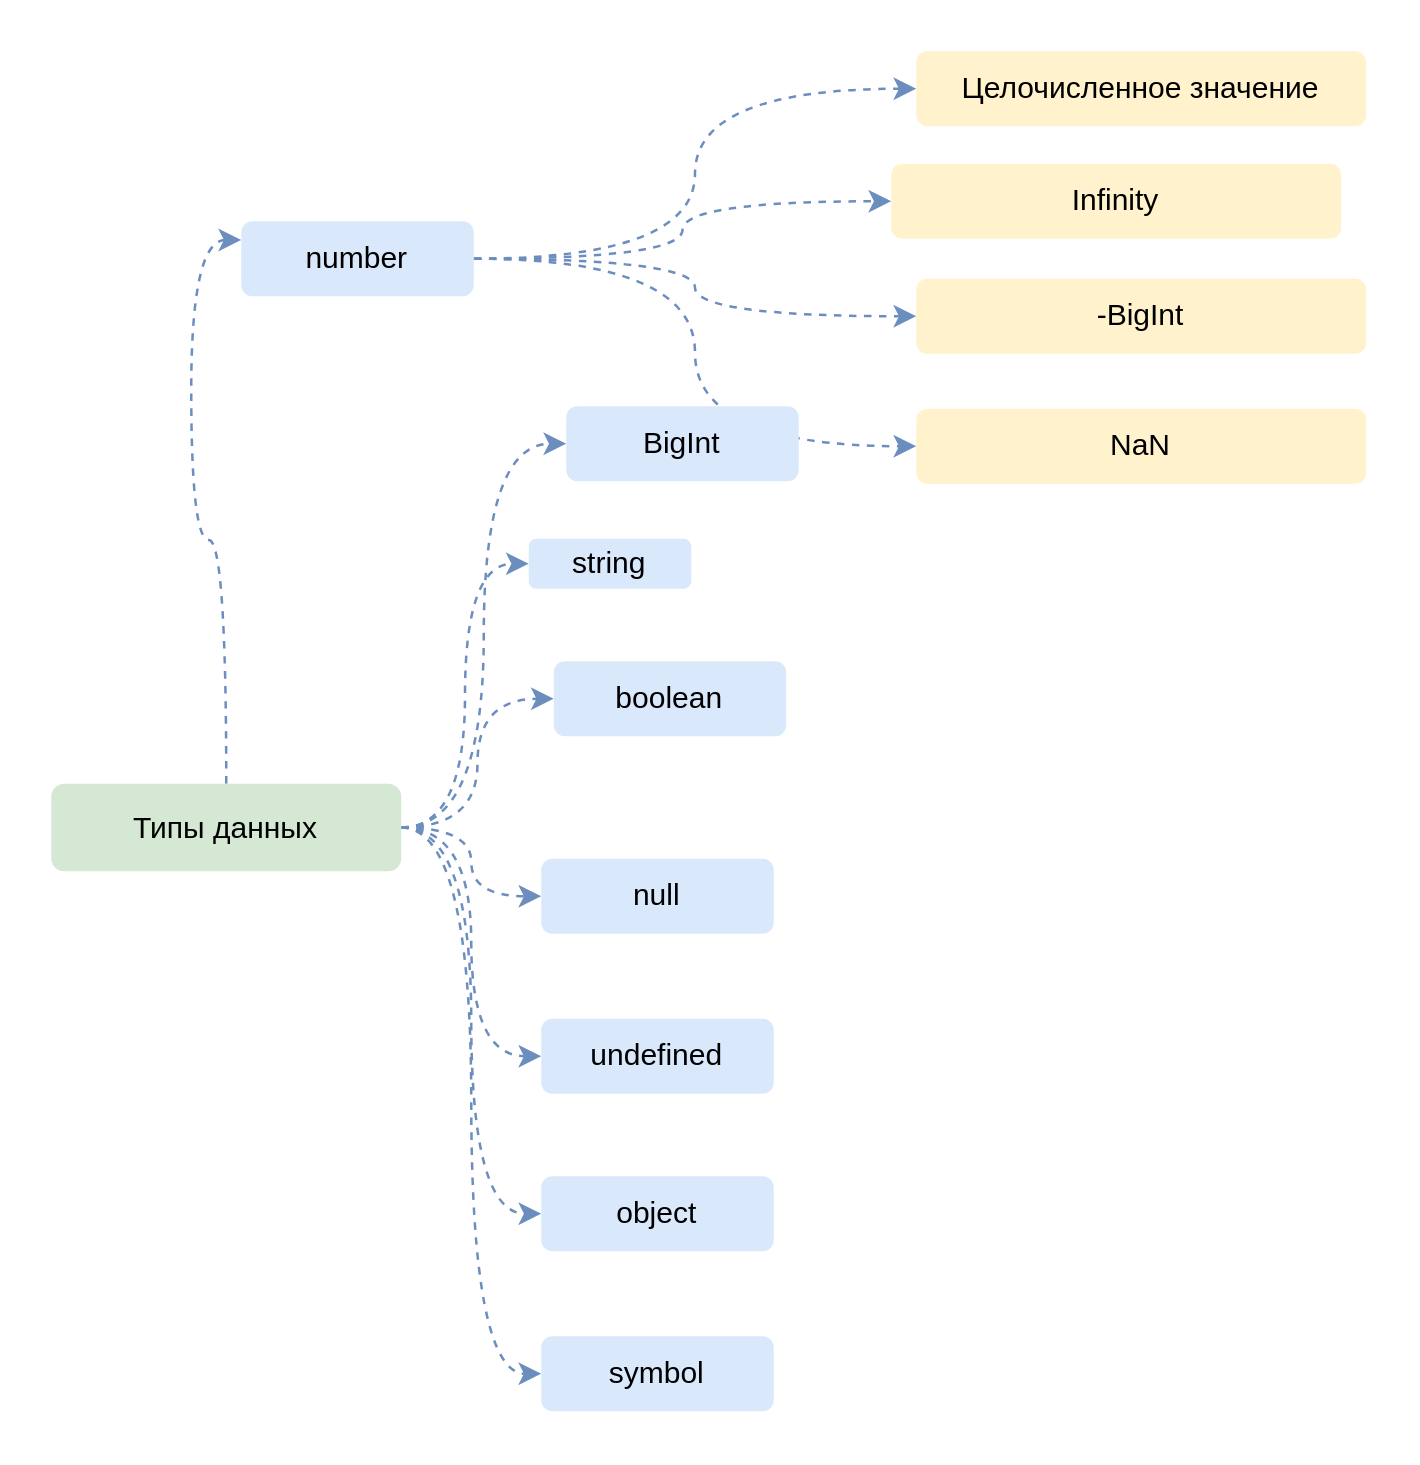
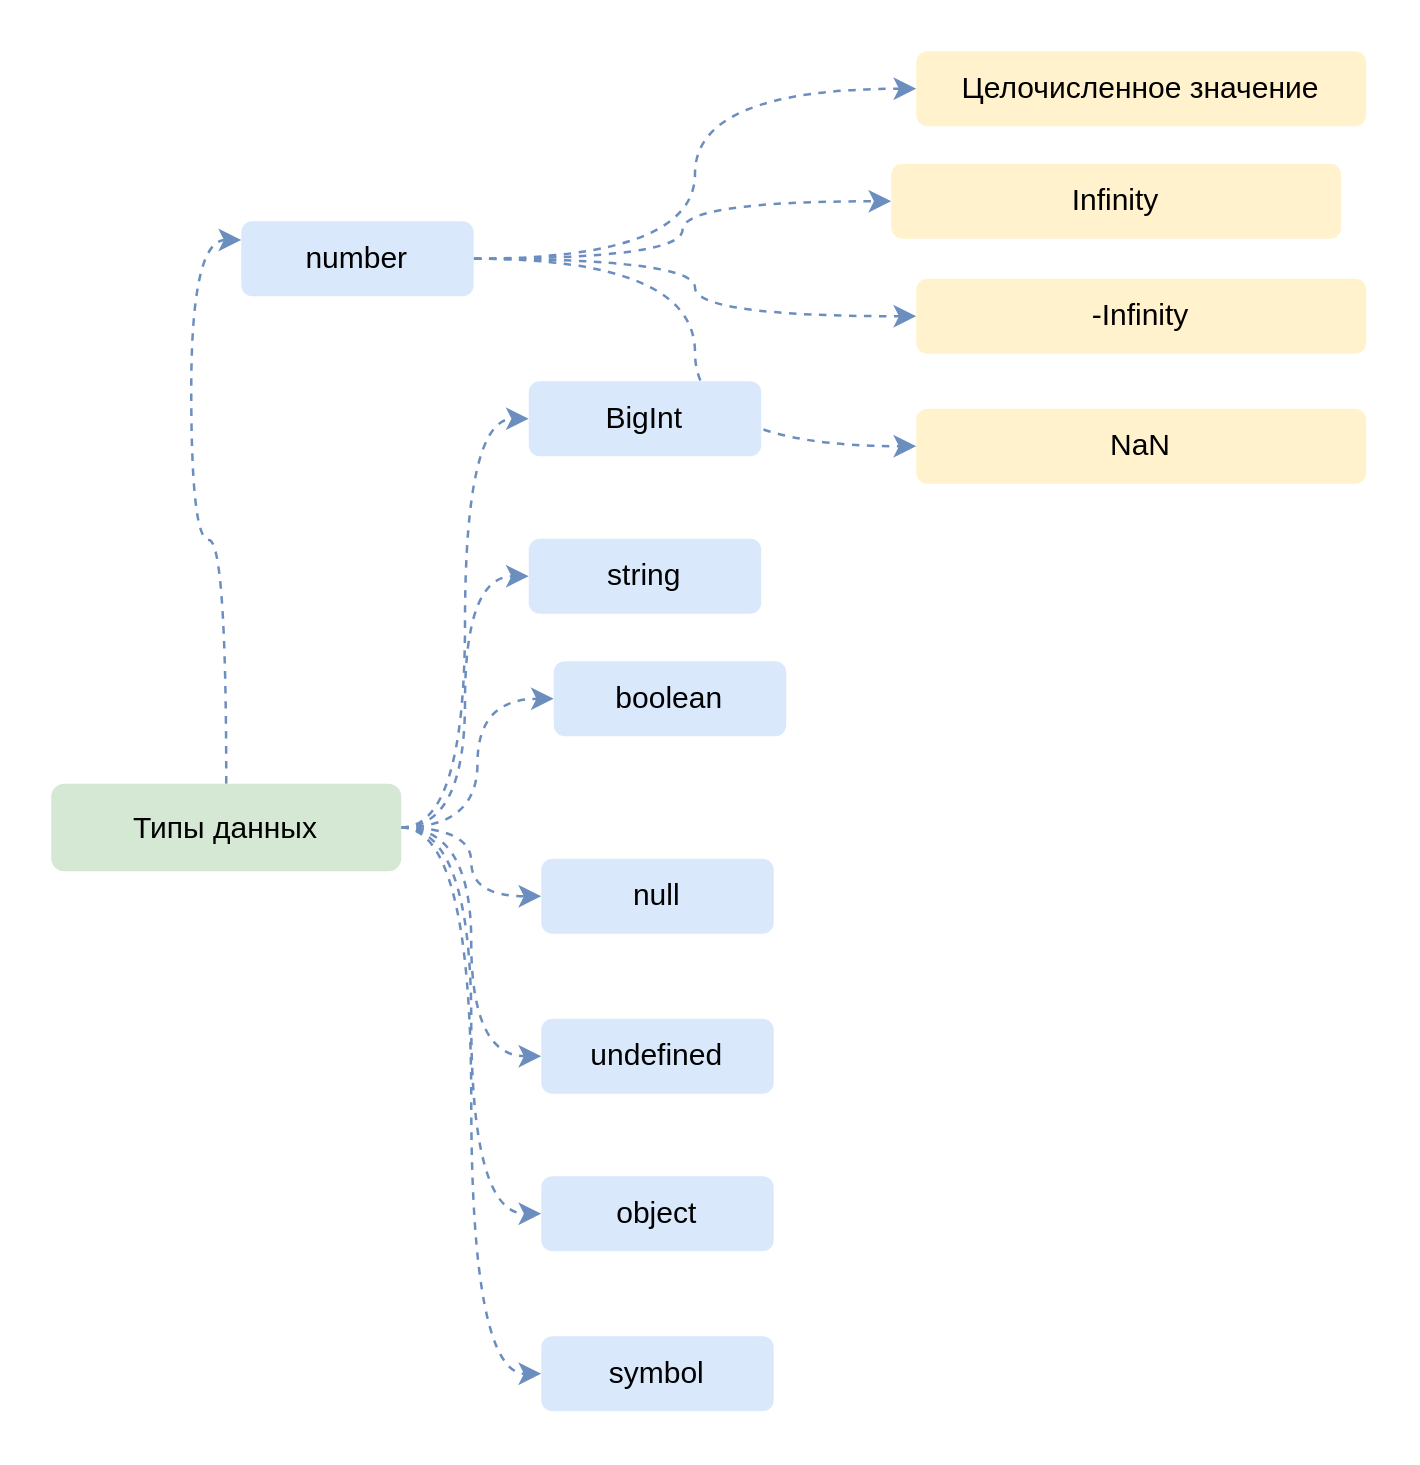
- <mxCell id="18" value="-BigInt" style="text;html=1;strokeColor=none;fillColor=#fff2cc;align=center;verticalAlign=middle;whiteSpace=wrap;rounded=1;" vertex="1" parent="1"><mxGeometry x="366" y="111" width="180" height="30" as="geometry" /></mxCell>
+ <mxCell id="18" value="-Infinity" style="text;html=1;strokeColor=none;fillColor=#fff2cc;align=center;verticalAlign=middle;whiteSpace=wrap;rounded=1;" vertex="1" parent="1"><mxGeometry x="366" y="111" width="180" height="30" as="geometry" /></mxCell>
- <mxCell id="20" value="BigInt" style="text;html=1;strokeColor=none;fillColor=#dae8fc;align=center;verticalAlign=middle;whiteSpace=wrap;rounded=1;" vertex="1" parent="1"><mxGeometry x="226" y="162" width="93" height="30" as="geometry" /></mxCell>
+ <mxCell id="20" value="BigInt" style="text;html=1;strokeColor=none;fillColor=#dae8fc;align=center;verticalAlign=middle;whiteSpace=wrap;rounded=1;" vertex="1" parent="1"><mxGeometry x="211" y="152" width="93" height="30" as="geometry" /></mxCell>
- <mxCell id="21" value="string" style="text;html=1;strokeColor=none;fillColor=#dae8fc;align=center;verticalAlign=middle;whiteSpace=wrap;rounded=1;" vertex="1" parent="1"><mxGeometry x="211" y="215" width="65" height="20" as="geometry" /></mxCell>
+ <mxCell id="21" value="string" style="text;html=1;strokeColor=none;fillColor=#dae8fc;align=center;verticalAlign=middle;whiteSpace=wrap;rounded=1;" vertex="1" parent="1"><mxGeometry x="211" y="215" width="93" height="30" as="geometry" /></mxCell>
